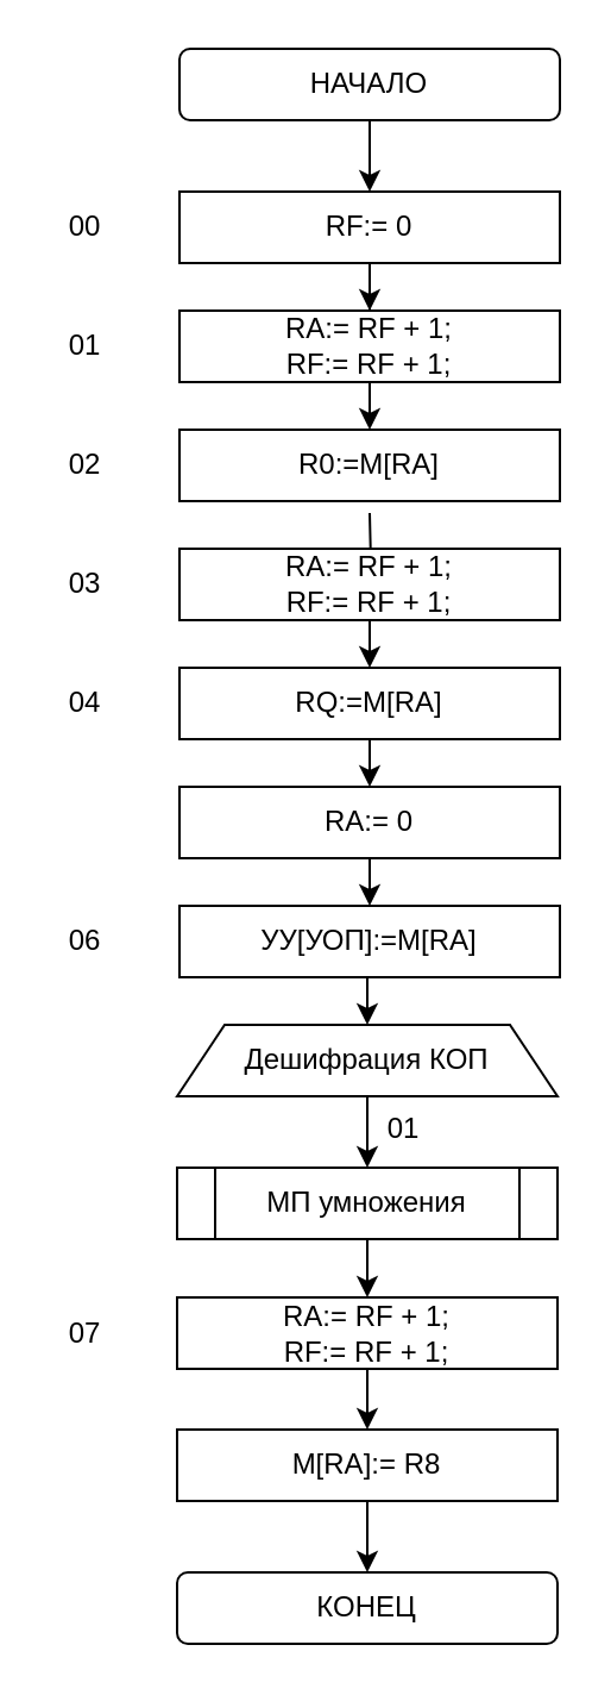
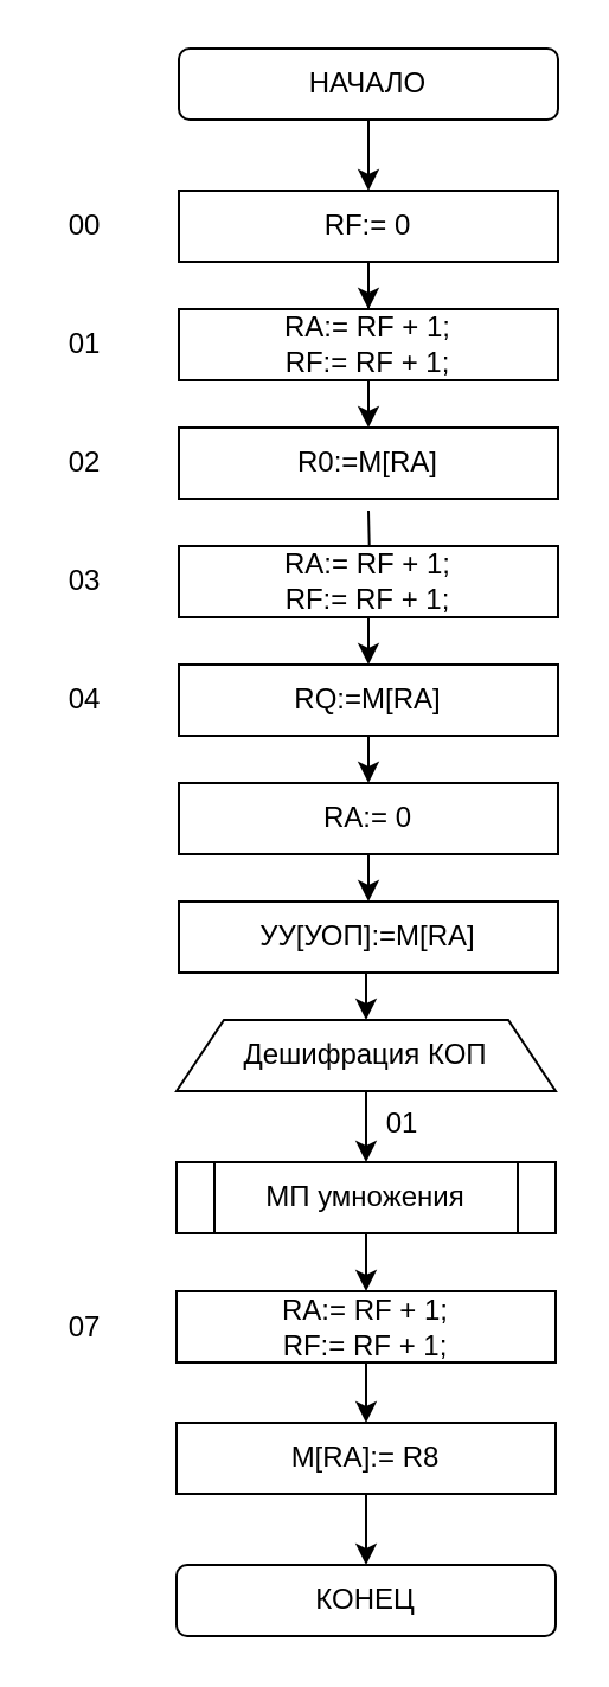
- <mxCell id="23" value="06" style="text;html=1;align=center;verticalAlign=middle;resizable=0;points=[];autosize=1;strokeColor=none;fillColor=none;" parent="1" vertex="1"><mxGeometry x="20" y="385" width="30" height="20" as="geometry" /></mxCell>
